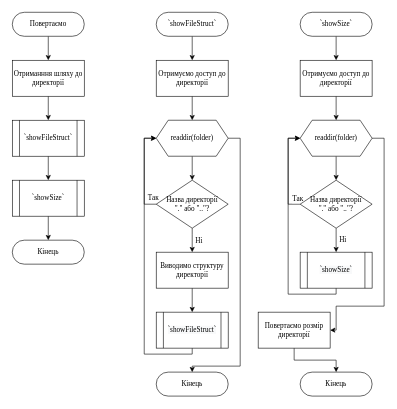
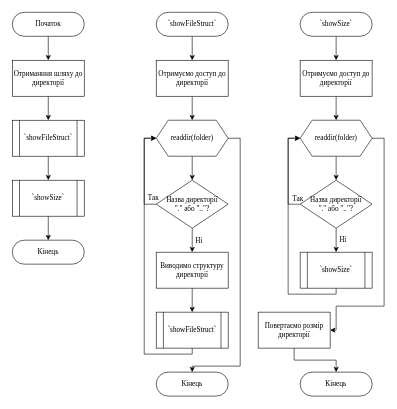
- <mxCell id="3" value="Повертаємо" style="rounded=1;whiteSpace=wrap;html=1;arcSize=50;fontFamily=Times New Roman;fontSize=12;labelBackgroundColor=none;" vertex="1" parent="1"><mxGeometry x="20" y="20" width="120" height="40" as="geometry" /></mxCell>
+ <mxCell id="3" value="Початок" style="rounded=1;whiteSpace=wrap;html=1;arcSize=50;fontFamily=Times New Roman;fontSize=12;labelBackgroundColor=none;" vertex="1" parent="1"><mxGeometry x="20" y="20" width="120" height="40" as="geometry" /></mxCell>
